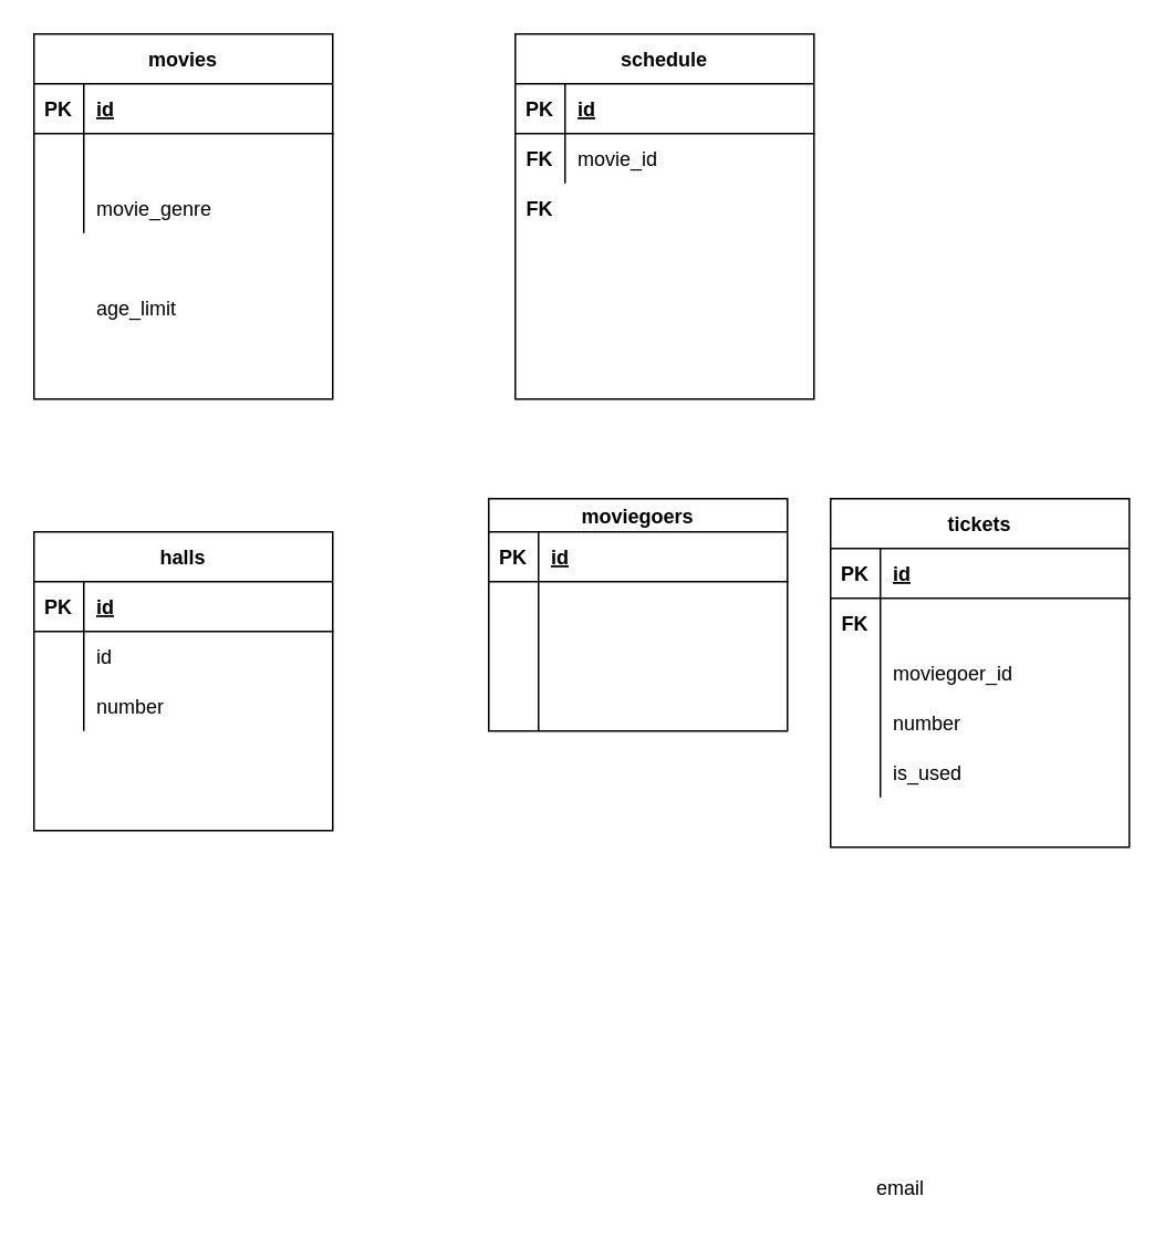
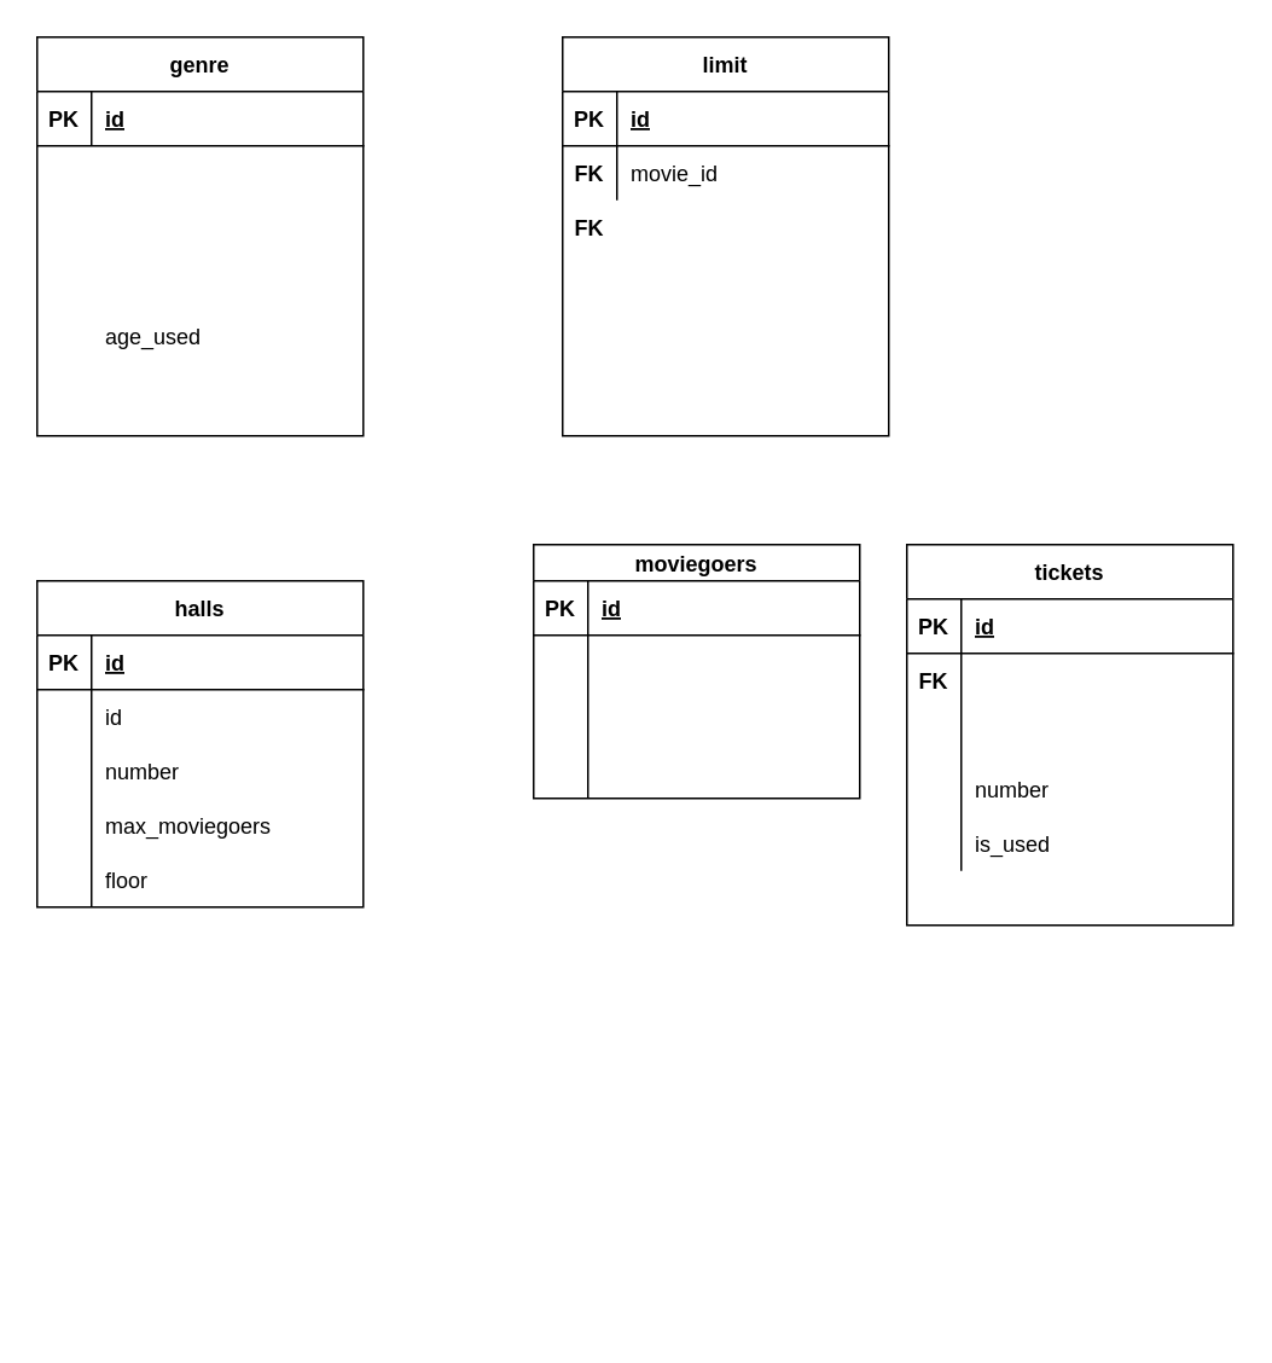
- <mxCell id="2" value="movies" style="shape=table;startSize=30;container=1;collapsible=1;childLayout=tableLayout;fixedRows=1;rowLines=0;fontStyle=1;align=center;resizeLast=1;" vertex="1" parent="1"><mxGeometry x="20" y="20" width="180" height="220" as="geometry" /></mxCell>
+ <mxCell id="2" value="genre" style="shape=table;startSize=30;container=1;collapsible=1;childLayout=tableLayout;fixedRows=1;rowLines=0;fontStyle=1;align=center;resizeLast=1;" vertex="1" parent="1"><mxGeometry x="20" y="20" width="180" height="220" as="geometry" /></mxCell>
- <mxCell id="14" value="schedule" style="shape=table;startSize=30;container=1;collapsible=1;childLayout=tableLayout;fixedRows=1;rowLines=0;fontStyle=1;align=center;resizeLast=1;" vertex="1" parent="1"><mxGeometry x="310" y="20" width="180" height="220" as="geometry" /></mxCell>
+ <mxCell id="14" value="limit" style="shape=table;startSize=30;container=1;collapsible=1;childLayout=tableLayout;fixedRows=1;rowLines=0;fontStyle=1;align=center;resizeLast=1;" vertex="1" parent="1"><mxGeometry x="310" y="20" width="180" height="220" as="geometry" /></mxCell>
- <mxCell id="10" value="movie_genre" style="shape=partialRectangle;connectable=0;fillColor=none;top=0;left=0;bottom=0;right=0;align=left;spacingLeft=6;overflow=hidden;" vertex="1" parent="8"><mxGeometry x="30" width="150" height="30" as="geometry" /></mxCell>
- <mxCell id="13" value="age_limit" style="shape=partialRectangle;connectable=0;fillColor=none;top=0;left=0;bottom=0;right=0;align=left;spacingLeft=6;overflow=hidden;" vertex="1" parent="1"><mxGeometry x="50" y="170" width="150" height="30" as="geometry" /></mxCell>
+ <mxCell id="13" value="age_used" style="shape=partialRectangle;connectable=0;fillColor=none;top=0;left=0;bottom=0;right=0;align=left;spacingLeft=6;overflow=hidden;" vertex="1" parent="1"><mxGeometry x="50" y="170" width="150" height="30" as="geometry" /></mxCell>
- <mxCell id="51" value="moviegoer_id" style="shape=partialRectangle;connectable=0;fillColor=none;top=0;left=0;bottom=0;right=0;align=left;spacingLeft=6;overflow=hidden;" vertex="1" parent="49"><mxGeometry x="30" width="150" height="30" as="geometry" /></mxCell>
+ <mxCell id="37" value="max_moviegoers" style="shape=partialRectangle;connectable=0;fillColor=none;top=0;left=0;bottom=0;right=0;align=left;spacingLeft=6;overflow=hidden;" vertex="1" parent="35"><mxGeometry x="30" width="150" height="30" as="geometry" /></mxCell>
+ <mxCell id="40" value="floor" style="shape=partialRectangle;connectable=0;fillColor=none;top=0;left=0;bottom=0;right=0;align=left;spacingLeft=6;overflow=hidden;" vertex="1" parent="38"><mxGeometry x="30" width="150" height="30" as="geometry" /></mxCell>
- <mxCell id="70" value="email" style="shape=partialRectangle;connectable=0;fillColor=none;top=0;left=0;bottom=0;right=0;align=left;spacingLeft=6;overflow=hidden;" vertex="1" parent="1"><mxGeometry x="520" y="700" width="150" height="30" as="geometry" /></mxCell>
